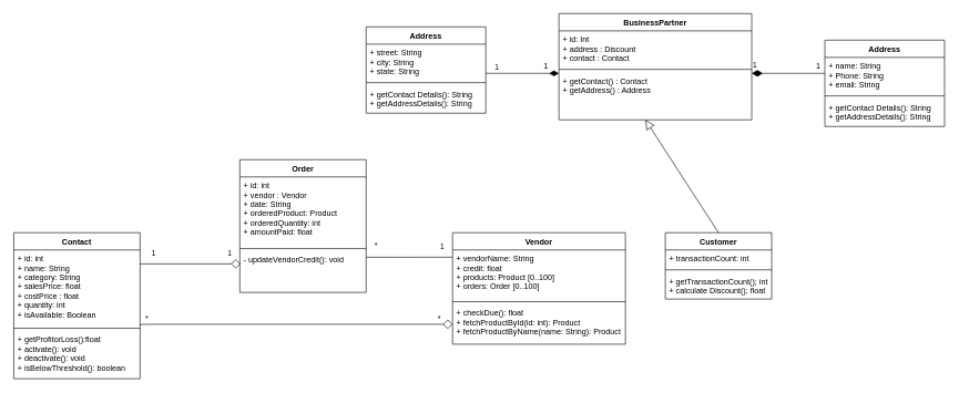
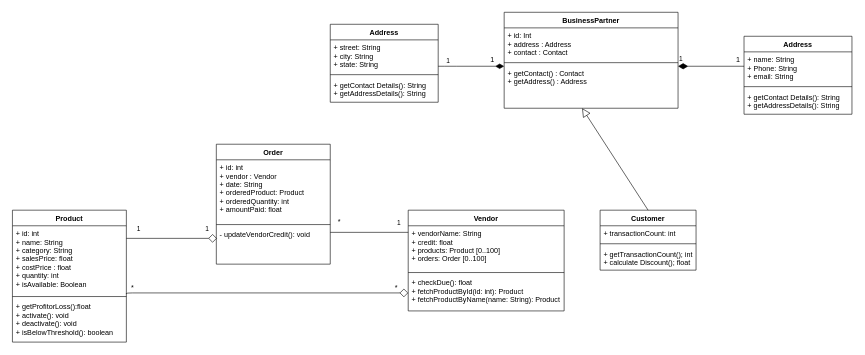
- <mxCell id="11" value="+ id: Int&#10;+ address : Discount&#10;+ contact : Contact" style="text;strokeColor=none;fillColor=none;align=left;verticalAlign=top;spacingLeft=4;spacingRight=4;overflow=hidden;rotatable=0;points=[[0,0.5],[1,0.5]];portConstraint=eastwest;" parent="10" vertex="1"><mxGeometry y="26" width="290" height="54" as="geometry" /></mxCell>
+ <mxCell id="11" value="+ id: Int&#10;+ address : Address&#10;+ contact : Contact" style="text;strokeColor=none;fillColor=none;align=left;verticalAlign=top;spacingLeft=4;spacingRight=4;overflow=hidden;rotatable=0;points=[[0,0.5],[1,0.5]];portConstraint=eastwest;" parent="10" vertex="1"><mxGeometry y="26" width="290" height="54" as="geometry" /></mxCell>
- <mxCell id="2" value="Contact" style="swimlane;fontStyle=1;align=center;verticalAlign=top;childLayout=stackLayout;horizontal=1;startSize=26;horizontalStack=0;resizeParent=1;resizeParentMax=0;resizeLast=0;collapsible=1;marginBottom=0;" parent="1" vertex="1"><mxGeometry x="20" y="350" width="190" height="220" as="geometry" /></mxCell>
+ <mxCell id="2" value="Product" style="swimlane;fontStyle=1;align=center;verticalAlign=top;childLayout=stackLayout;horizontal=1;startSize=26;horizontalStack=0;resizeParent=1;resizeParentMax=0;resizeLast=0;collapsible=1;marginBottom=0;" parent="1" vertex="1"><mxGeometry x="20" y="350" width="190" height="220" as="geometry" /></mxCell>
